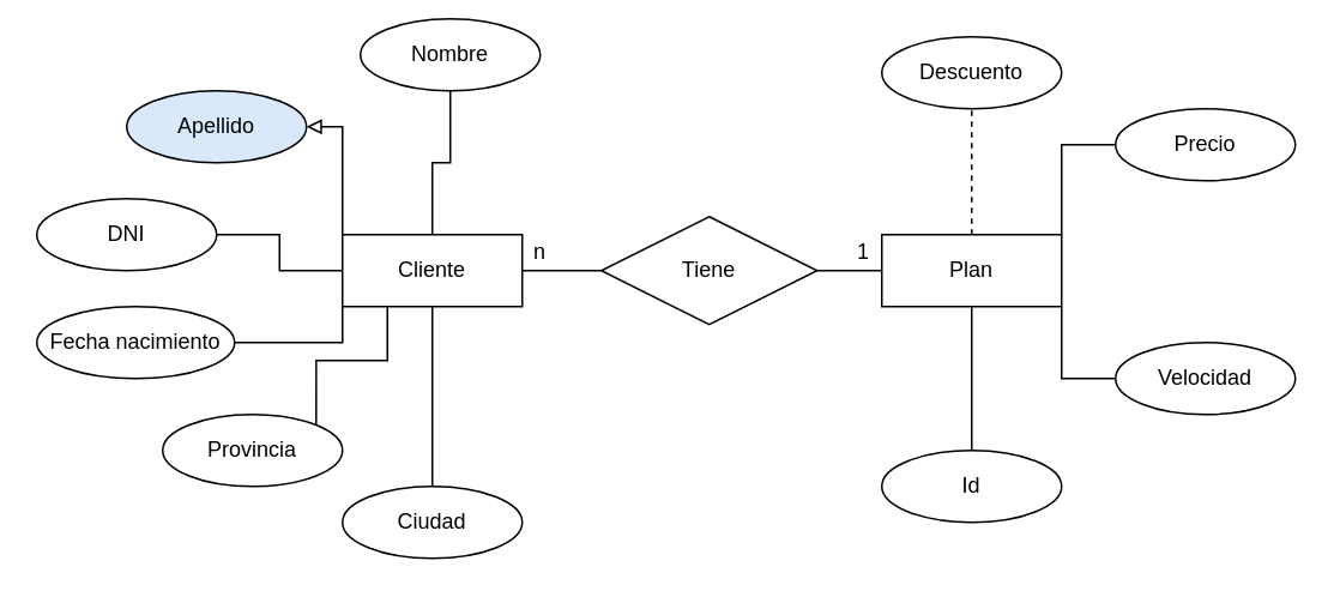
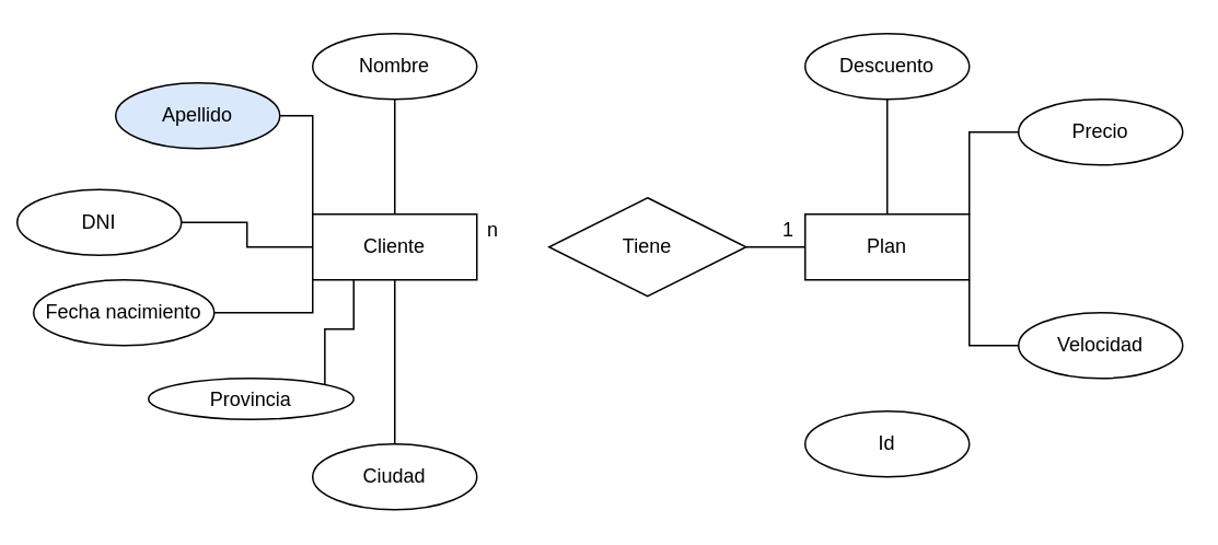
- <mxCell id="17" value="Nombre" style="ellipse;whiteSpace=wrap;html=1;align=center;" vertex="1" parent="1"><mxGeometry x="200" y="10" width="100" height="40" as="geometry" /></mxCell>
+ <mxCell id="17" value="Nombre" style="ellipse;whiteSpace=wrap;html=1;align=center;" vertex="1" parent="1"><mxGeometry x="190" y="20" width="100" height="40" as="geometry" /></mxCell>
- <mxCell id="6" style="edgeStyle=orthogonalEdgeStyle;rounded=0;orthogonalLoop=1;jettySize=auto;html=1;exitX=0;exitY=0;exitDx=0;exitDy=0;entryX=1;entryY=0.5;entryDx=0;entryDy=0;endArrow=block;endFill=0;" edge="1" parent="1" source="9" target="18"><mxGeometry relative="1" as="geometry" /></mxCell>
+ <mxCell id="6" style="edgeStyle=orthogonalEdgeStyle;rounded=0;orthogonalLoop=1;jettySize=auto;html=1;exitX=0;exitY=0;exitDx=0;exitDy=0;entryX=1;entryY=0.5;entryDx=0;entryDy=0;endArrow=none;endFill=0;" edge="1" parent="1" source="9" target="18"><mxGeometry relative="1" as="geometry" /></mxCell>
- <mxCell id="10" style="edgeStyle=orthogonalEdgeStyle;rounded=0;orthogonalLoop=1;jettySize=auto;html=1;exitX=0.5;exitY=0;exitDx=0;exitDy=0;entryX=0.5;entryY=1;entryDx=0;entryDy=0;endArrow=none;endFill=0;dashed=1;" edge="1" parent="1" source="14" target="26"><mxGeometry relative="1" as="geometry" /></mxCell>
+ <mxCell id="10" style="edgeStyle=orthogonalEdgeStyle;rounded=0;orthogonalLoop=1;jettySize=auto;html=1;exitX=0.5;exitY=0;exitDx=0;exitDy=0;entryX=0.5;entryY=1;entryDx=0;entryDy=0;endArrow=none;endFill=0;" edge="1" parent="1" source="14" target="26"><mxGeometry relative="1" as="geometry" /></mxCell>
- <mxCell id="19" value="DNI" style="ellipse;whiteSpace=wrap;html=1;align=center;" vertex="1" parent="1"><mxGeometry x="20" y="110" width="100" height="40" as="geometry" /></mxCell>
+ <mxCell id="19" value="DNI" style="ellipse;whiteSpace=wrap;html=1;align=center;" vertex="1" parent="1"><mxGeometry x="10" y="115" width="100" height="40" as="geometry" /></mxCell>
- <mxCell id="8" style="edgeStyle=orthogonalEdgeStyle;rounded=0;orthogonalLoop=1;jettySize=auto;html=1;exitX=1;exitY=0.5;exitDx=0;exitDy=0;entryX=0;entryY=0.5;entryDx=0;entryDy=0;endArrow=none;endFill=0;" edge="1" parent="1" source="9" target="16"><mxGeometry relative="1" as="geometry" /></mxCell>
- <mxCell id="13" style="edgeStyle=orthogonalEdgeStyle;rounded=0;orthogonalLoop=1;jettySize=auto;html=1;exitX=0.5;exitY=1;exitDx=0;exitDy=0;entryX=0.5;entryY=0;entryDx=0;entryDy=0;endArrow=none;endFill=0;" edge="1" parent="1" source="14" target="23"><mxGeometry relative="1" as="geometry" /></mxCell>
- <mxCell id="21" value="Provincia" style="ellipse;whiteSpace=wrap;html=1;align=center;" vertex="1" parent="1"><mxGeometry x="90" y="230" width="100" height="40" as="geometry" /></mxCell>
+ <mxCell id="21" value="Provincia" style="ellipse;whiteSpace=wrap;html=1;align=center;" vertex="1" parent="1"><mxGeometry x="90" y="230" width="125" height="25" as="geometry" /></mxCell>
